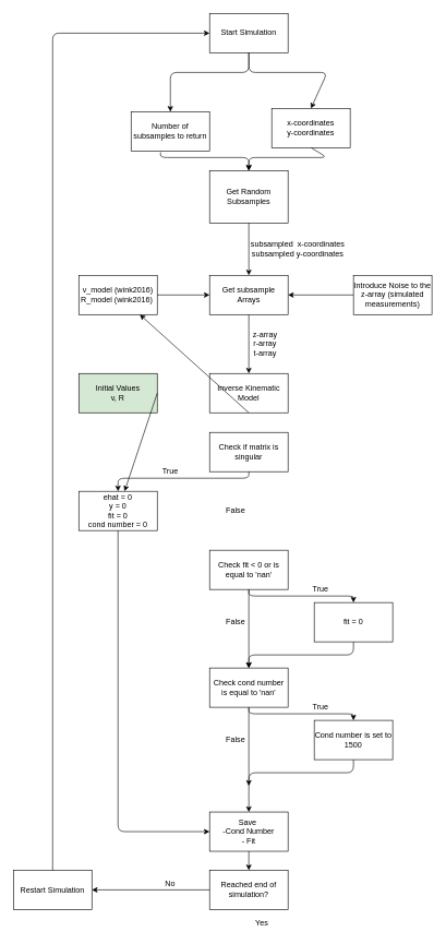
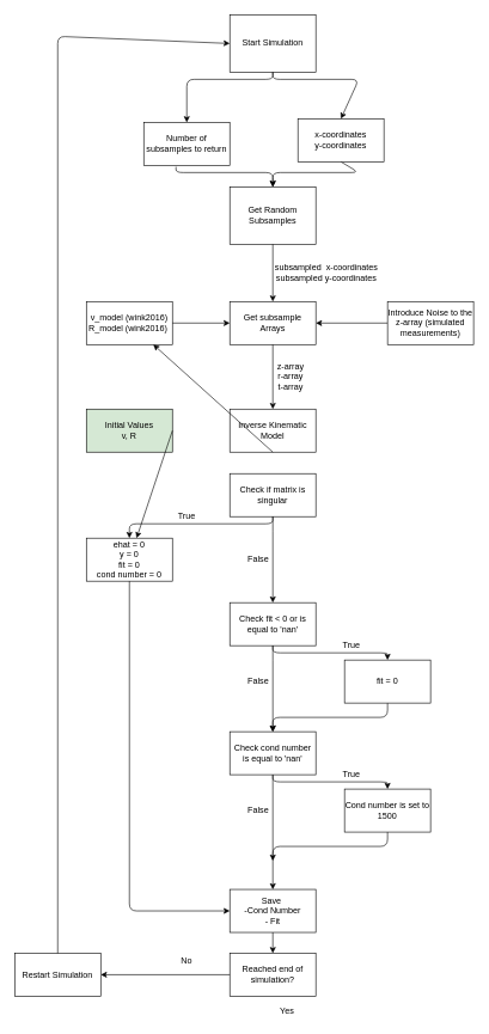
- <mxCell id="49" value="Start Simulation" style="rounded=0;whiteSpace=wrap;html=1;" vertex="1" parent="1"><mxGeometry x="320" y="20" width="120" height="60" as="geometry" /></mxCell>
+ <mxCell id="49" value="Start Simulation" style="rounded=0;whiteSpace=wrap;html=1;" vertex="1" parent="1"><mxGeometry x="320" y="20" width="120" height="80" as="geometry" /></mxCell>
+ <mxCell id="21" value="" style="endArrow=classic;html=1;exitX=0.5;exitY=1;exitDx=0;exitDy=0;entryX=0.5;entryY=0;entryDx=0;entryDy=0;" edge="1" parent="1" source="19" target="22"><mxGeometry width="50" height="50" relative="1" as="geometry"><mxPoint x="350" y="580" as="sourcePoint" /><mxPoint x="240" y="770" as="targetPoint" /><Array as="points"><mxPoint x="380" y="730" /></Array></mxGeometry></mxCell>
- <mxCell id="47" value="No" style="text;html=1;strokeColor=none;fillColor=none;align=center;verticalAlign=middle;whiteSpace=wrap;rounded=0;" vertex="1" parent="1"><mxGeometry x="240" y="1340" width="40" height="20" as="geometry" /></mxCell>
+ <mxCell id="47" value="No" style="text;html=1;strokeColor=none;fillColor=none;align=center;verticalAlign=middle;whiteSpace=wrap;rounded=0;" vertex="1" parent="1"><mxGeometry x="240" y="1330" width="40" height="20" as="geometry" /></mxCell>
